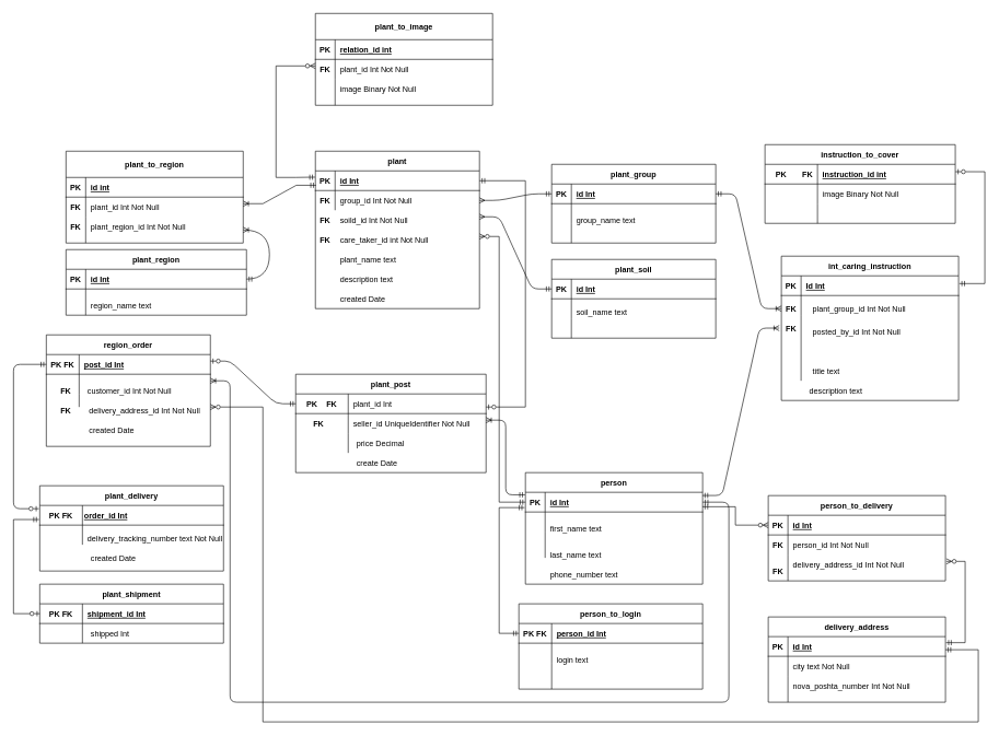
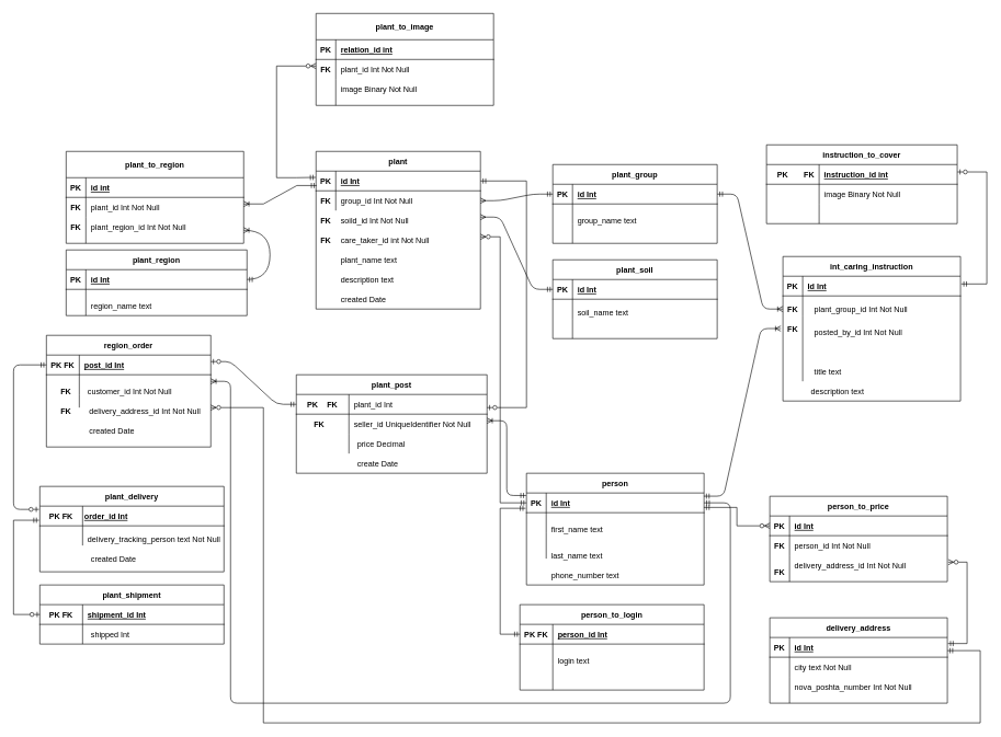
- <mxCell id="170" value="person_to_delivery" style="shape=table;startSize=30;container=1;collapsible=1;childLayout=tableLayout;fixedRows=1;rowLines=0;fontStyle=1;align=center;resizeLast=1;" vertex="1" parent="1"><mxGeometry x="1170" y="755" width="270" height="130" as="geometry" /></mxCell>
+ <mxCell id="170" value="person_to_price" style="shape=table;startSize=30;container=1;collapsible=1;childLayout=tableLayout;fixedRows=1;rowLines=0;fontStyle=1;align=center;resizeLast=1;" vertex="1" parent="1"><mxGeometry x="1170" y="755" width="270" height="130" as="geometry" /></mxCell>
- <mxCell id="210" value="delivery_tracking_number text Not Null" style="shape=partialRectangle;overflow=hidden;connectable=0;fillColor=none;top=0;left=0;bottom=0;right=0;align=left;spacingLeft=6;" vertex="1" parent="1"><mxGeometry x="125" y="805" width="220" height="30" as="geometry"><mxRectangle width="220" height="30" as="alternateBounds" /></mxGeometry></mxCell>
+ <mxCell id="210" value="delivery_tracking_person text Not Null" style="shape=partialRectangle;overflow=hidden;connectable=0;fillColor=none;top=0;left=0;bottom=0;right=0;align=left;spacingLeft=6;" vertex="1" parent="1"><mxGeometry x="125" y="805" width="220" height="30" as="geometry"><mxRectangle width="220" height="30" as="alternateBounds" /></mxGeometry></mxCell>
